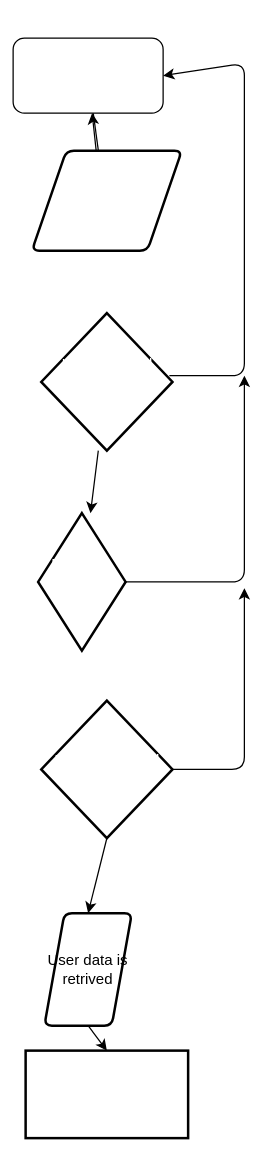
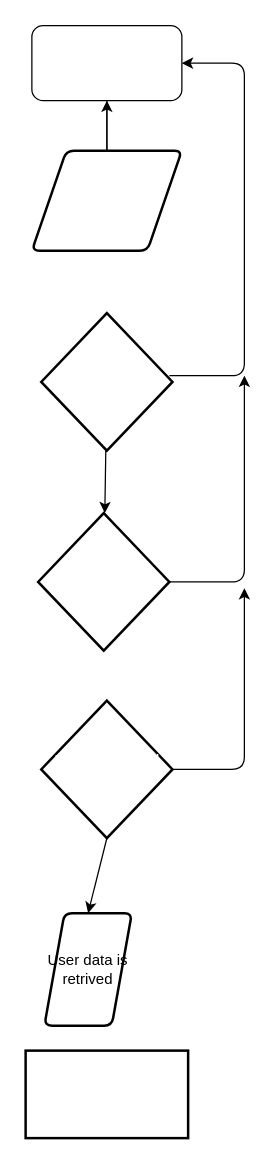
- <mxCell id="3" value="Start" style="rounded=1;whiteSpace=wrap;html=1;fontColor=#FFFFFF;" parent="1" vertex="1"><mxGeometry x="10" y="30" width="120" height="60" as="geometry" /></mxCell>
+ <mxCell id="3" value="Start" style="rounded=1;whiteSpace=wrap;html=1;fontColor=#FFFFFF;" parent="1" vertex="1"><mxGeometry x="25" y="20" width="120" height="60" as="geometry" /></mxCell>
- <mxCell id="5" value="User inputs Username and password" style="shape=parallelogram;html=1;strokeWidth=2;perimeter=parallelogramPerimeter;whiteSpace=wrap;rounded=1;arcSize=12;size=0.23;fontColor=#FFFFFF;" parent="1" vertex="1"><mxGeometry x="25" y="120" width="120" height="80" as="geometry" /></mxCell>
+ <mxCell id="5" value="User correctly Username and password" style="shape=parallelogram;html=1;strokeWidth=2;perimeter=parallelogramPerimeter;whiteSpace=wrap;rounded=1;arcSize=12;size=0.23;fontColor=#FFFFFF;" parent="1" vertex="1"><mxGeometry x="25" y="120" width="120" height="80" as="geometry" /></mxCell>
- <mxCell id="7" value="Is the retrived formated &lt;br&gt;correctly" style="strokeWidth=2;html=1;shape=mxgraph.flowchart.decision;whiteSpace=wrap;fontColor=#FFFFFF;" parent="1" vertex="1"><mxGeometry x="32.5" y="250" width="105" height="110" as="geometry" /></mxCell>
+ <mxCell id="7" value="Is the data formated &lt;br&gt;correctly" style="strokeWidth=2;html=1;shape=mxgraph.flowchart.decision;whiteSpace=wrap;fontColor=#FFFFFF;" parent="1" vertex="1"><mxGeometry x="32.5" y="250" width="105" height="110" as="geometry" /></mxCell>
- <mxCell id="11" value="Does the user&lt;br&gt;&amp;nbsp;exist?" style="strokeWidth=2;html=1;shape=mxgraph.flowchart.decision;whiteSpace=wrap;fontColor=#FFFFFF;" parent="1" vertex="1"><mxGeometry x="30" y="410" width="70" height="110" as="geometry" /></mxCell>
+ <mxCell id="11" value="Does the user&lt;br&gt;&amp;nbsp;exist?" style="strokeWidth=2;html=1;shape=mxgraph.flowchart.decision;whiteSpace=wrap;fontColor=#FFFFFF;" parent="1" vertex="1"><mxGeometry x="30" y="410" width="105" height="110" as="geometry" /></mxCell>
- <mxCell id="18" style="edgeStyle=none;html=1;exitX=0.5;exitY=1;exitDx=0;exitDy=0;entryX=0.5;entryY=0;entryDx=0;entryDy=0;" edge="1" parent="1" source="19" target="17"><mxGeometry relative="1" as="geometry" /></mxCell>
